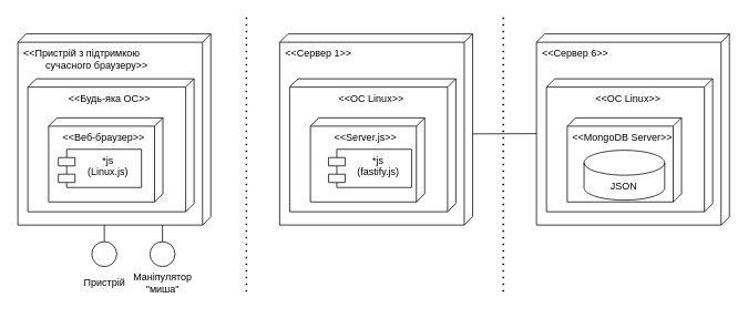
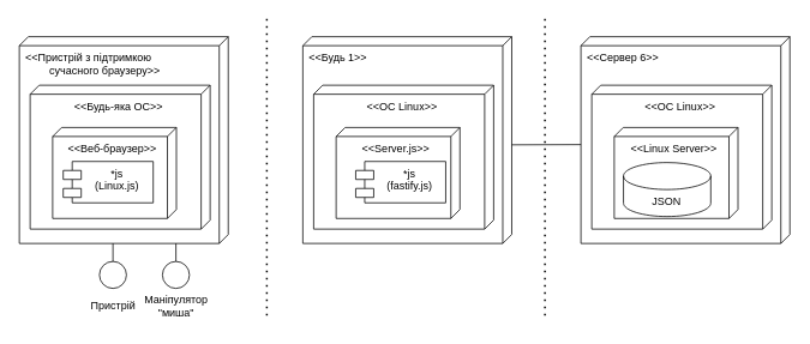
- <mxCell id="2" value="&amp;lt;&amp;lt;Сервер 1&amp;gt;&amp;gt;" style="verticalAlign=top;align=left;shape=cube;size=10;direction=south;fontStyle=0;html=1;boundedLbl=1;spacingLeft=5;" parent="1" vertex="1"><mxGeometry x="336" y="40" width="232.14" height="230" as="geometry" /></mxCell>
+ <mxCell id="2" value="&amp;lt;&amp;lt;Будь 1&amp;gt;&amp;gt;" style="verticalAlign=top;align=left;shape=cube;size=10;direction=south;fontStyle=0;html=1;boundedLbl=1;spacingLeft=5;" parent="1" vertex="1"><mxGeometry x="336" y="40" width="232.14" height="230" as="geometry" /></mxCell>
- <mxCell id="24" value="&amp;lt;&amp;lt;MongoDB Server&amp;gt;&amp;gt;" style="verticalAlign=top;align=center;shape=cube;size=10;direction=south;html=1;boundedLbl=1;spacingLeft=5;" parent="22" vertex="1"><mxGeometry x="37" y="101" width="137.5" height="101.2" as="geometry" /></mxCell>
+ <mxCell id="24" value="&amp;lt;&amp;lt;Linux Server&amp;gt;&amp;gt;" style="verticalAlign=top;align=center;shape=cube;size=10;direction=south;html=1;boundedLbl=1;spacingLeft=5;" parent="22" vertex="1"><mxGeometry x="37" y="101" width="137.5" height="101.2" as="geometry" /></mxCell>
- <mxCell id="25" value="JSON" style="shape=cylinder3;whiteSpace=wrap;html=1;boundedLbl=1;backgroundOutline=1;size=15;" vertex="1" parent="22"><mxGeometry x="57.25" y="140" width="97" height="60" as="geometry" /></mxCell>
+ <mxCell id="25" value="JSON" style="shape=cylinder3;whiteSpace=wrap;html=1;boundedLbl=1;backgroundOutline=1;size=15;" vertex="1" parent="22"><mxGeometry x="47.25" y="140" width="97" height="60" as="geometry" /></mxCell>
